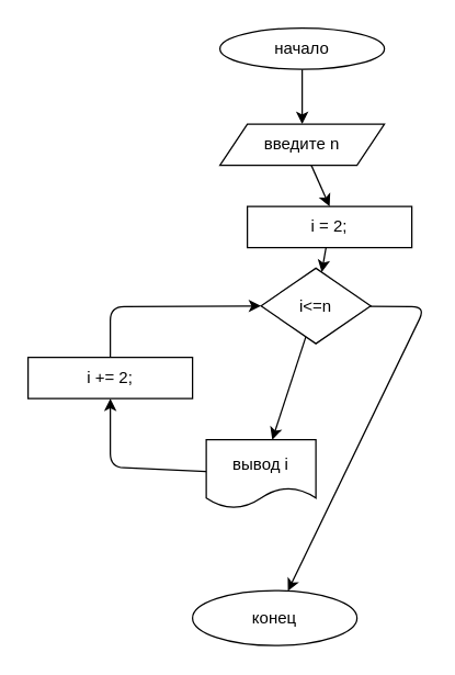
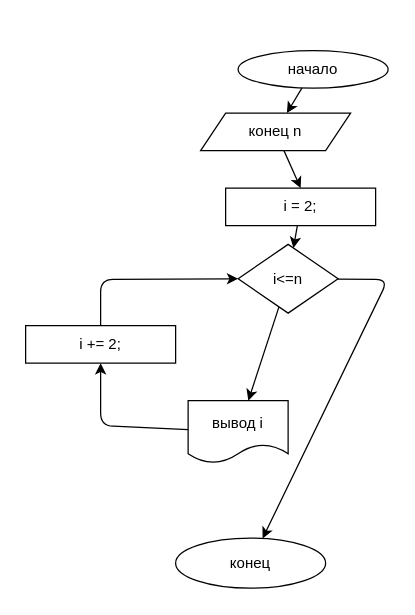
- <mxCell id="3" value="начало" style="ellipse;whiteSpace=wrap;html=1;" vertex="1" parent="1"><mxGeometry x="160" y="20" width="120" height="30" as="geometry" /></mxCell>
+ <mxCell id="3" value="начало" style="ellipse;whiteSpace=wrap;html=1;" vertex="1" parent="1"><mxGeometry x="190" y="40" width="120" height="30" as="geometry" /></mxCell>
- <mxCell id="5" value="введите n" style="shape=parallelogram;perimeter=parallelogramPerimeter;whiteSpace=wrap;html=1;fixedSize=1;" vertex="1" parent="1"><mxGeometry x="160" y="90" width="120" height="30" as="geometry" /></mxCell>
+ <mxCell id="5" value="конец n" style="shape=parallelogram;perimeter=parallelogramPerimeter;whiteSpace=wrap;html=1;fixedSize=1;" vertex="1" parent="1"><mxGeometry x="160" y="90" width="120" height="30" as="geometry" /></mxCell>
